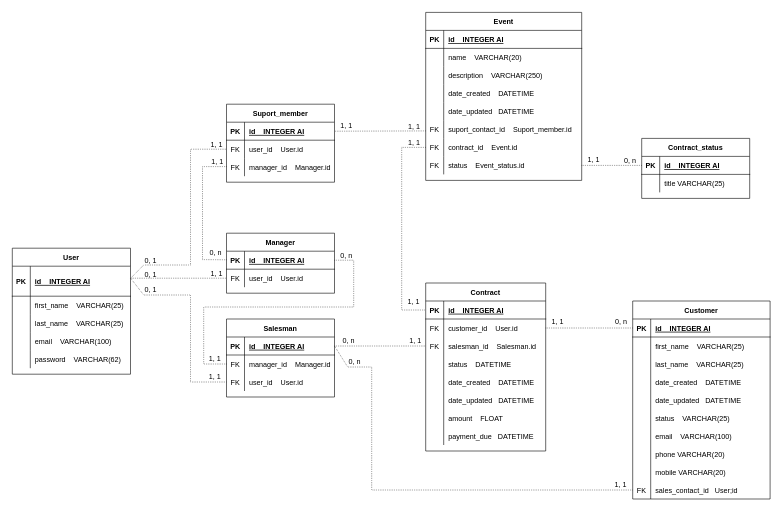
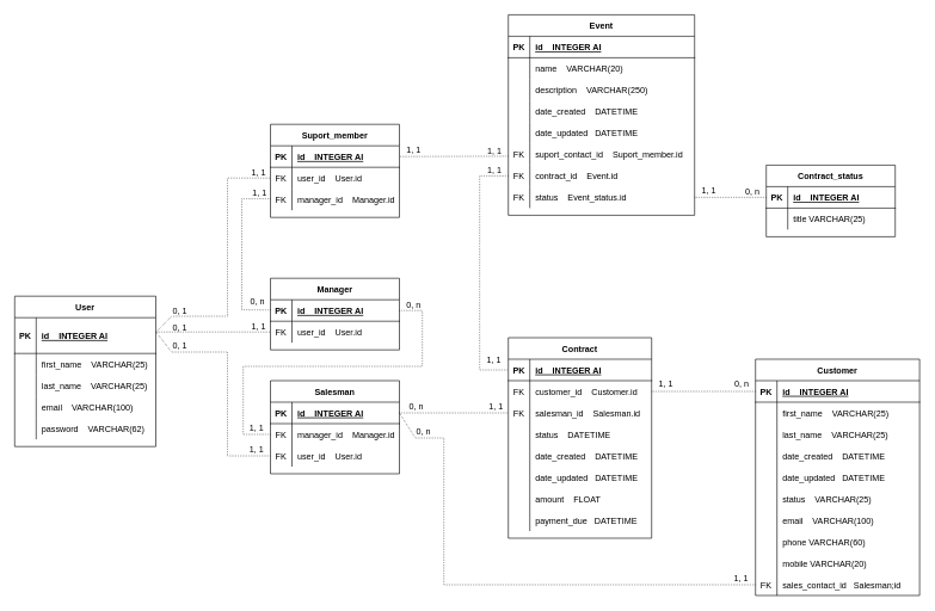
- <mxCell id="108" value="customer_id    User.id" style="shape=partialRectangle;connectable=0;fillColor=none;top=0;left=0;bottom=0;right=0;align=left;spacingLeft=6;fontStyle=0;overflow=hidden;" vertex="1" parent="106"><mxGeometry x="30" width="170" height="30" as="geometry"><mxRectangle width="170" height="30" as="alternateBounds" /></mxGeometry></mxCell>
+ <mxCell id="108" value="customer_id    Customer.id" style="shape=partialRectangle;connectable=0;fillColor=none;top=0;left=0;bottom=0;right=0;align=left;spacingLeft=6;fontStyle=0;overflow=hidden;" vertex="1" parent="106"><mxGeometry x="30" width="170" height="30" as="geometry"><mxRectangle width="170" height="30" as="alternateBounds" /></mxGeometry></mxCell>
- <mxCell id="42" value="phone VARCHAR(20)" style="shape=partialRectangle;connectable=0;fillColor=none;top=0;left=0;bottom=0;right=0;align=left;spacingLeft=6;overflow=hidden;" vertex="1" parent="40"><mxGeometry x="30" width="199" height="30" as="geometry"><mxRectangle width="199" height="30" as="alternateBounds" /></mxGeometry></mxCell>
+ <mxCell id="42" value="phone VARCHAR(60)" style="shape=partialRectangle;connectable=0;fillColor=none;top=0;left=0;bottom=0;right=0;align=left;spacingLeft=6;overflow=hidden;" vertex="1" parent="40"><mxGeometry x="30" width="199" height="30" as="geometry"><mxRectangle width="199" height="30" as="alternateBounds" /></mxGeometry></mxCell>
- <mxCell id="48" value="sales_contact_id   User;id" style="shape=partialRectangle;connectable=0;fillColor=none;top=0;left=0;bottom=0;right=0;align=left;spacingLeft=6;fontStyle=0;overflow=hidden;" vertex="1" parent="46"><mxGeometry x="30" width="199" height="30" as="geometry"><mxRectangle width="199" height="30" as="alternateBounds" /></mxGeometry></mxCell>
+ <mxCell id="48" value="sales_contact_id   Salesman;id" style="shape=partialRectangle;connectable=0;fillColor=none;top=0;left=0;bottom=0;right=0;align=left;spacingLeft=6;fontStyle=0;overflow=hidden;" vertex="1" parent="46"><mxGeometry x="30" width="199" height="30" as="geometry"><mxRectangle width="199" height="30" as="alternateBounds" /></mxGeometry></mxCell>
